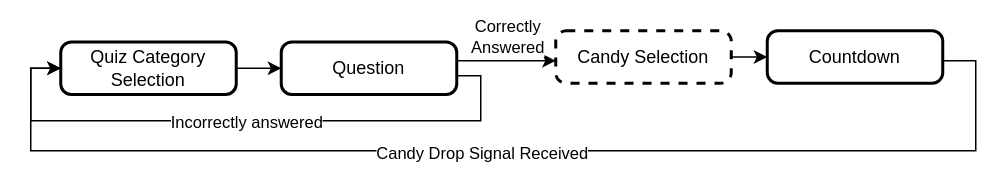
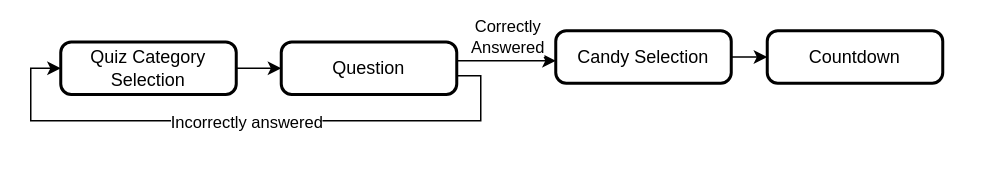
- <mxCell id="10" value="Candy Selection" style="rounded=1;absoluteArcSize=1;arcSize=14;whiteSpace=wrap;strokeWidth=2;dashed=1;" parent="1" vertex="1"><mxGeometry x="370" y="20" width="117" height="35" as="geometry" /></mxCell>
+ <mxCell id="10" value="Candy Selection" style="rounded=1;absoluteArcSize=1;arcSize=14;whiteSpace=wrap;strokeWidth=2;" parent="1" vertex="1"><mxGeometry x="370" y="20" width="117" height="35" as="geometry" /></mxCell>
- <mxCell id="11" style="edgeStyle=orthogonalEdgeStyle;rounded=0;orthogonalLoop=1;jettySize=auto;html=1;orthogonal=1;" parent="1" source="13" target="2" edge="1"><mxGeometry relative="1" as="geometry"><Array as="points"><mxPoint x="650" y="40" /><mxPoint x="650" y="100" /><mxPoint x="20" y="100" /><mxPoint x="20" y="45" /></Array></mxGeometry></mxCell>
- <mxCell id="12" value="Candy Drop Signal Received" style="edgeLabel;html=1;align=center;verticalAlign=middle;resizable=0;points=[];" parent="11" vertex="1" connectable="0"><mxGeometry x="0.048" y="1" relative="1" as="geometry"><mxPoint as="offset" /></mxGeometry></mxCell>
